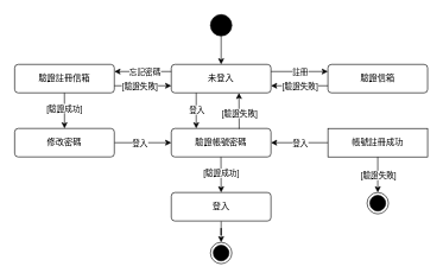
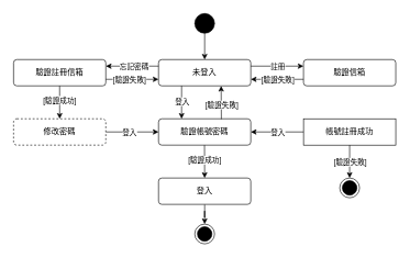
- <mxCell id="12" value="修改密碼" style="html=1;align=center;verticalAlign=middle;rounded=1;absoluteArcSize=1;arcSize=10;dashed=0;whiteSpace=wrap;" parent="1" vertex="1"><mxGeometry x="20" y="180" width="140" height="40" as="geometry" /></mxCell>
+ <mxCell id="12" value="修改密碼" style="html=1;align=center;verticalAlign=middle;rounded=1;absoluteArcSize=1;arcSize=10;dashed=1;whiteSpace=wrap;" parent="1" vertex="1"><mxGeometry x="20" y="180" width="140" height="40" as="geometry" /></mxCell>
